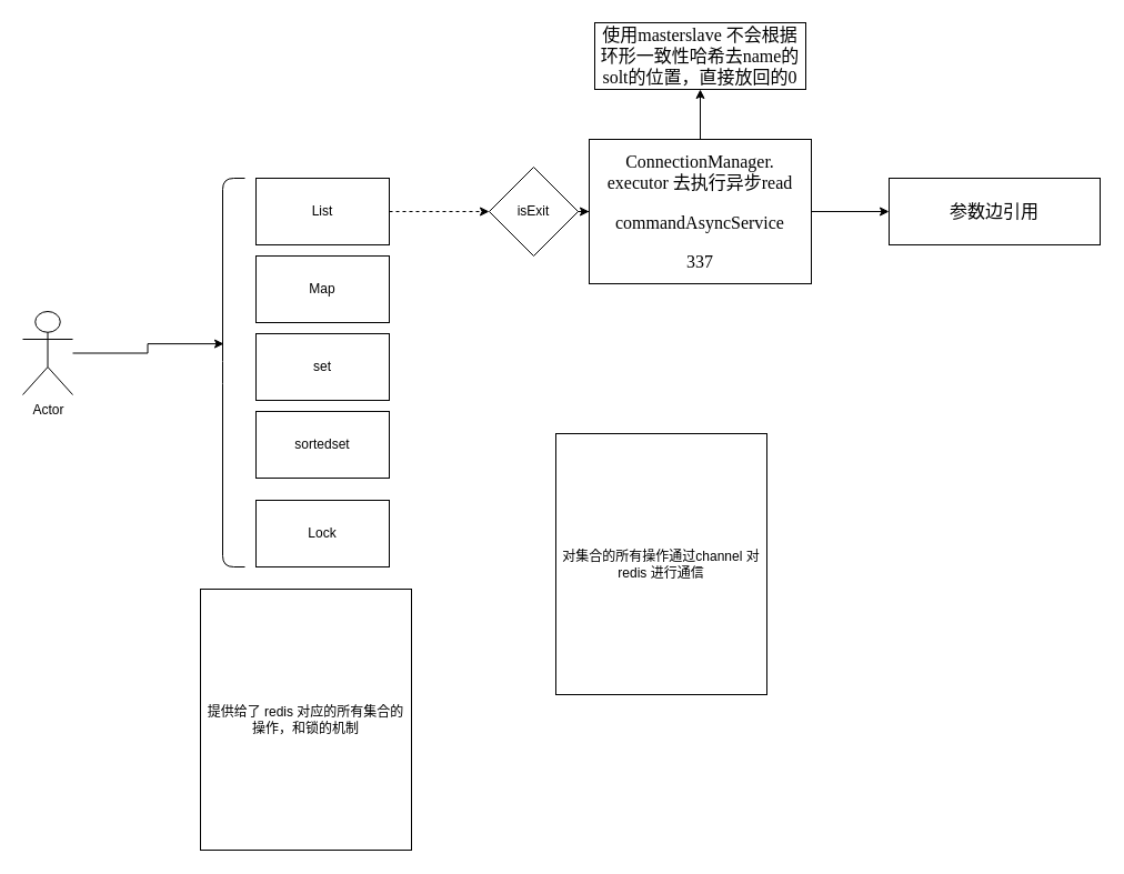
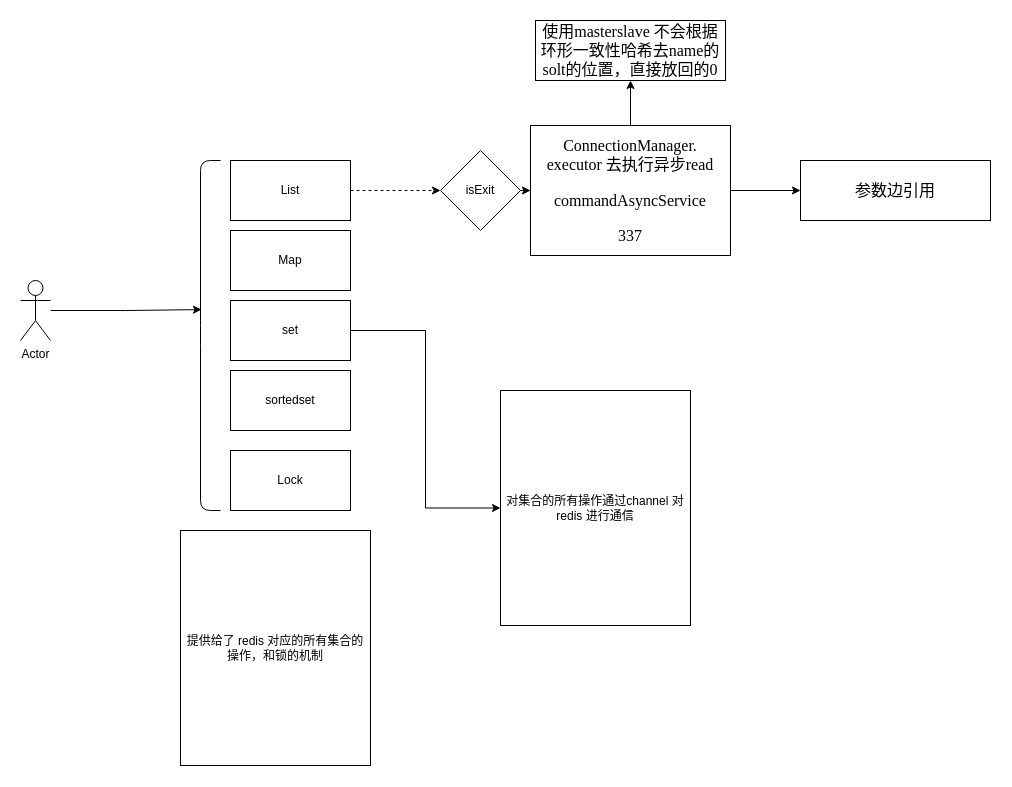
- <mxCell id="11" value="Actor" style="shape=umlActor;verticalLabelPosition=bottom;labelBackgroundColor=#ffffff;verticalAlign=top;html=1;outlineConnect=0;" vertex="1" parent="1"><mxGeometry x="20" y="280" width="45" height="75" as="geometry" /></mxCell>
+ <mxCell id="11" value="Actor" style="shape=umlActor;verticalLabelPosition=bottom;labelBackgroundColor=#ffffff;verticalAlign=top;html=1;outlineConnect=0;" vertex="1" parent="1"><mxGeometry x="20" y="280" width="30" height="60" as="geometry" /></mxCell>
+ <mxCell id="5" style="edgeStyle=orthogonalEdgeStyle;rounded=0;orthogonalLoop=1;jettySize=auto;html=1;entryX=0;entryY=0.5;entryDx=0;entryDy=0;" edge="1" parent="1" source="6" target="13"><mxGeometry relative="1" as="geometry"><mxPoint x="440" y="320" as="targetPoint" /></mxGeometry></mxCell>
